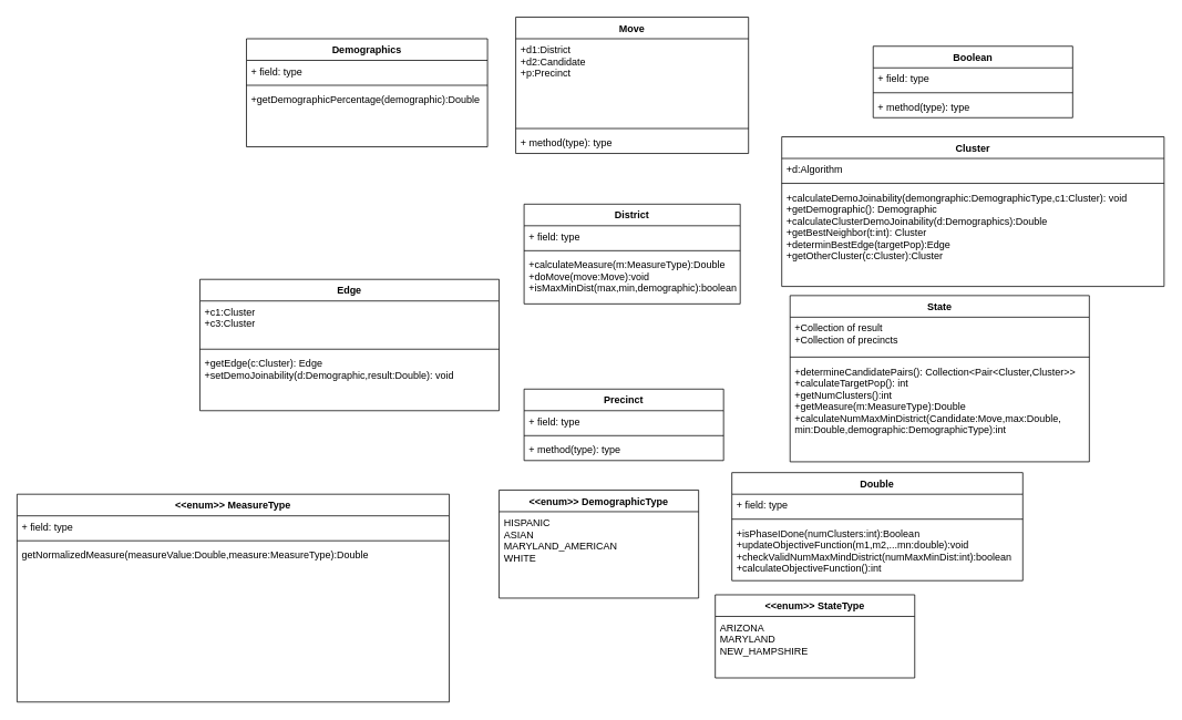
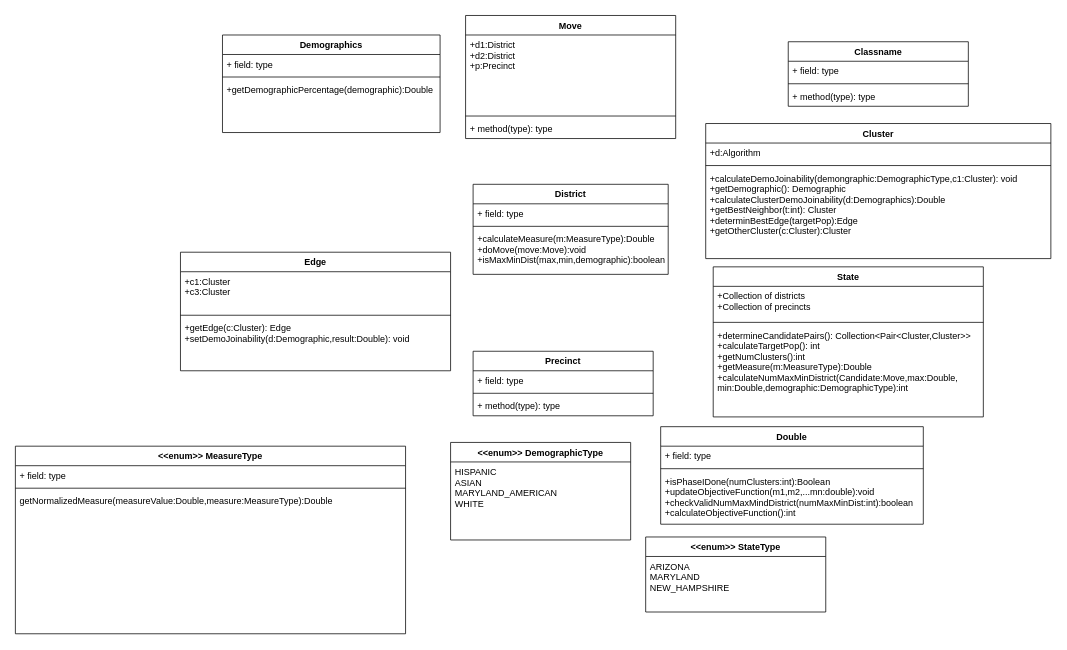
- <mxCell id="3" value="+d1:District&#10;+d2:Candidate&#10;+p:Precinct&#10;" style="text;strokeColor=none;fillColor=none;align=left;verticalAlign=top;spacingLeft=4;spacingRight=4;overflow=hidden;rotatable=0;points=[[0,0.5],[1,0.5]];portConstraint=eastwest;" vertex="1" parent="2"><mxGeometry y="26" width="280" height="104" as="geometry" /></mxCell>
+ <mxCell id="3" value="+d1:District&#10;+d2:District&#10;+p:Precinct&#10;" style="text;strokeColor=none;fillColor=none;align=left;verticalAlign=top;spacingLeft=4;spacingRight=4;overflow=hidden;rotatable=0;points=[[0,0.5],[1,0.5]];portConstraint=eastwest;" vertex="1" parent="2"><mxGeometry y="26" width="280" height="104" as="geometry" /></mxCell>
- <mxCell id="18" value="Boolean" style="swimlane;fontStyle=1;align=center;verticalAlign=top;childLayout=stackLayout;horizontal=1;startSize=26;horizontalStack=0;resizeParent=1;resizeParentMax=0;resizeLast=0;collapsible=1;marginBottom=0;" vertex="1" parent="1"><mxGeometry x="1050" y="55" width="240" height="86" as="geometry" /></mxCell>
+ <mxCell id="18" value="Classname" style="swimlane;fontStyle=1;align=center;verticalAlign=top;childLayout=stackLayout;horizontal=1;startSize=26;horizontalStack=0;resizeParent=1;resizeParentMax=0;resizeLast=0;collapsible=1;marginBottom=0;" vertex="1" parent="1"><mxGeometry x="1050" y="55" width="240" height="86" as="geometry" /></mxCell>
- <mxCell id="41" value="+Collection of result&#10;+Collection of precincts&#10;" style="text;strokeColor=none;fillColor=none;align=left;verticalAlign=top;spacingLeft=4;spacingRight=4;overflow=hidden;rotatable=0;points=[[0,0.5],[1,0.5]];portConstraint=eastwest;" vertex="1" parent="40"><mxGeometry y="26" width="360" height="44" as="geometry" /></mxCell>
+ <mxCell id="41" value="+Collection of districts&#10;+Collection of precincts&#10;" style="text;strokeColor=none;fillColor=none;align=left;verticalAlign=top;spacingLeft=4;spacingRight=4;overflow=hidden;rotatable=0;points=[[0,0.5],[1,0.5]];portConstraint=eastwest;" vertex="1" parent="40"><mxGeometry y="26" width="360" height="44" as="geometry" /></mxCell>
